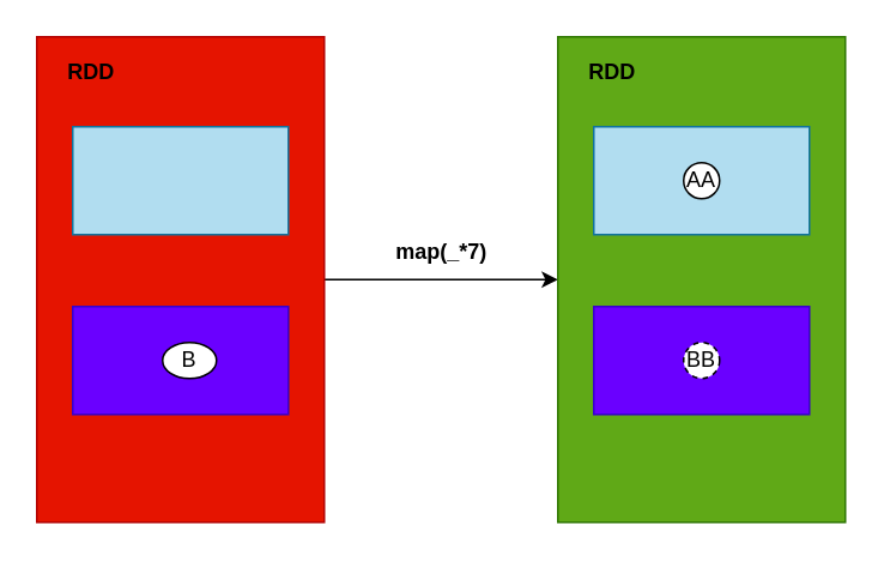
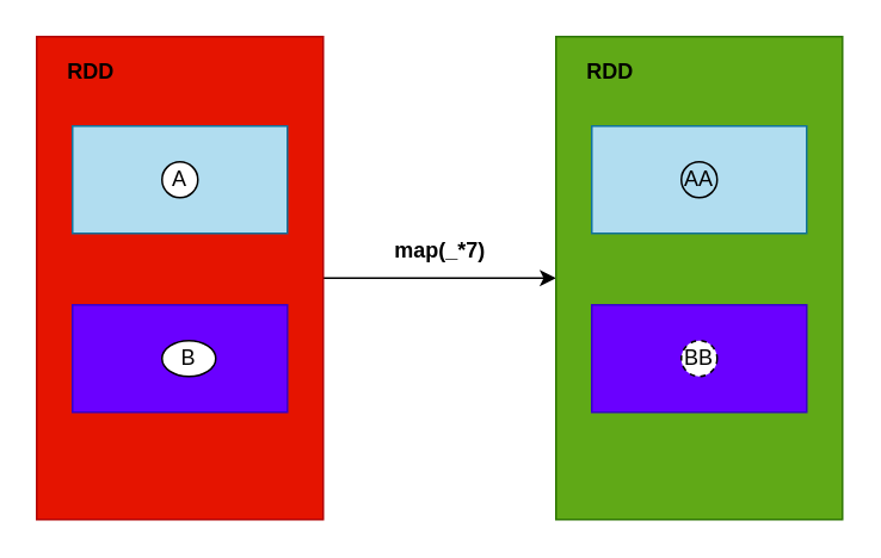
+ <mxCell id="7" value="A" style="ellipse;whiteSpace=wrap;html=1;aspect=fixed;" parent="1" vertex="1"><mxGeometry x="90" y="90" width="20" height="20" as="geometry" /></mxCell>
- <mxCell id="13" value="AA" style="ellipse;whiteSpace=wrap;html=1;aspect=fixed;" parent="1" vertex="1"><mxGeometry x="380" y="90" width="20" height="20" as="geometry" /></mxCell>
+ <mxCell id="13" value="AA" style="ellipse;whiteSpace=wrap;html=1;aspect=fixed;fillColor=#b1ddf0;" parent="1" vertex="1"><mxGeometry x="380" y="90" width="20" height="20" as="geometry" /></mxCell>
